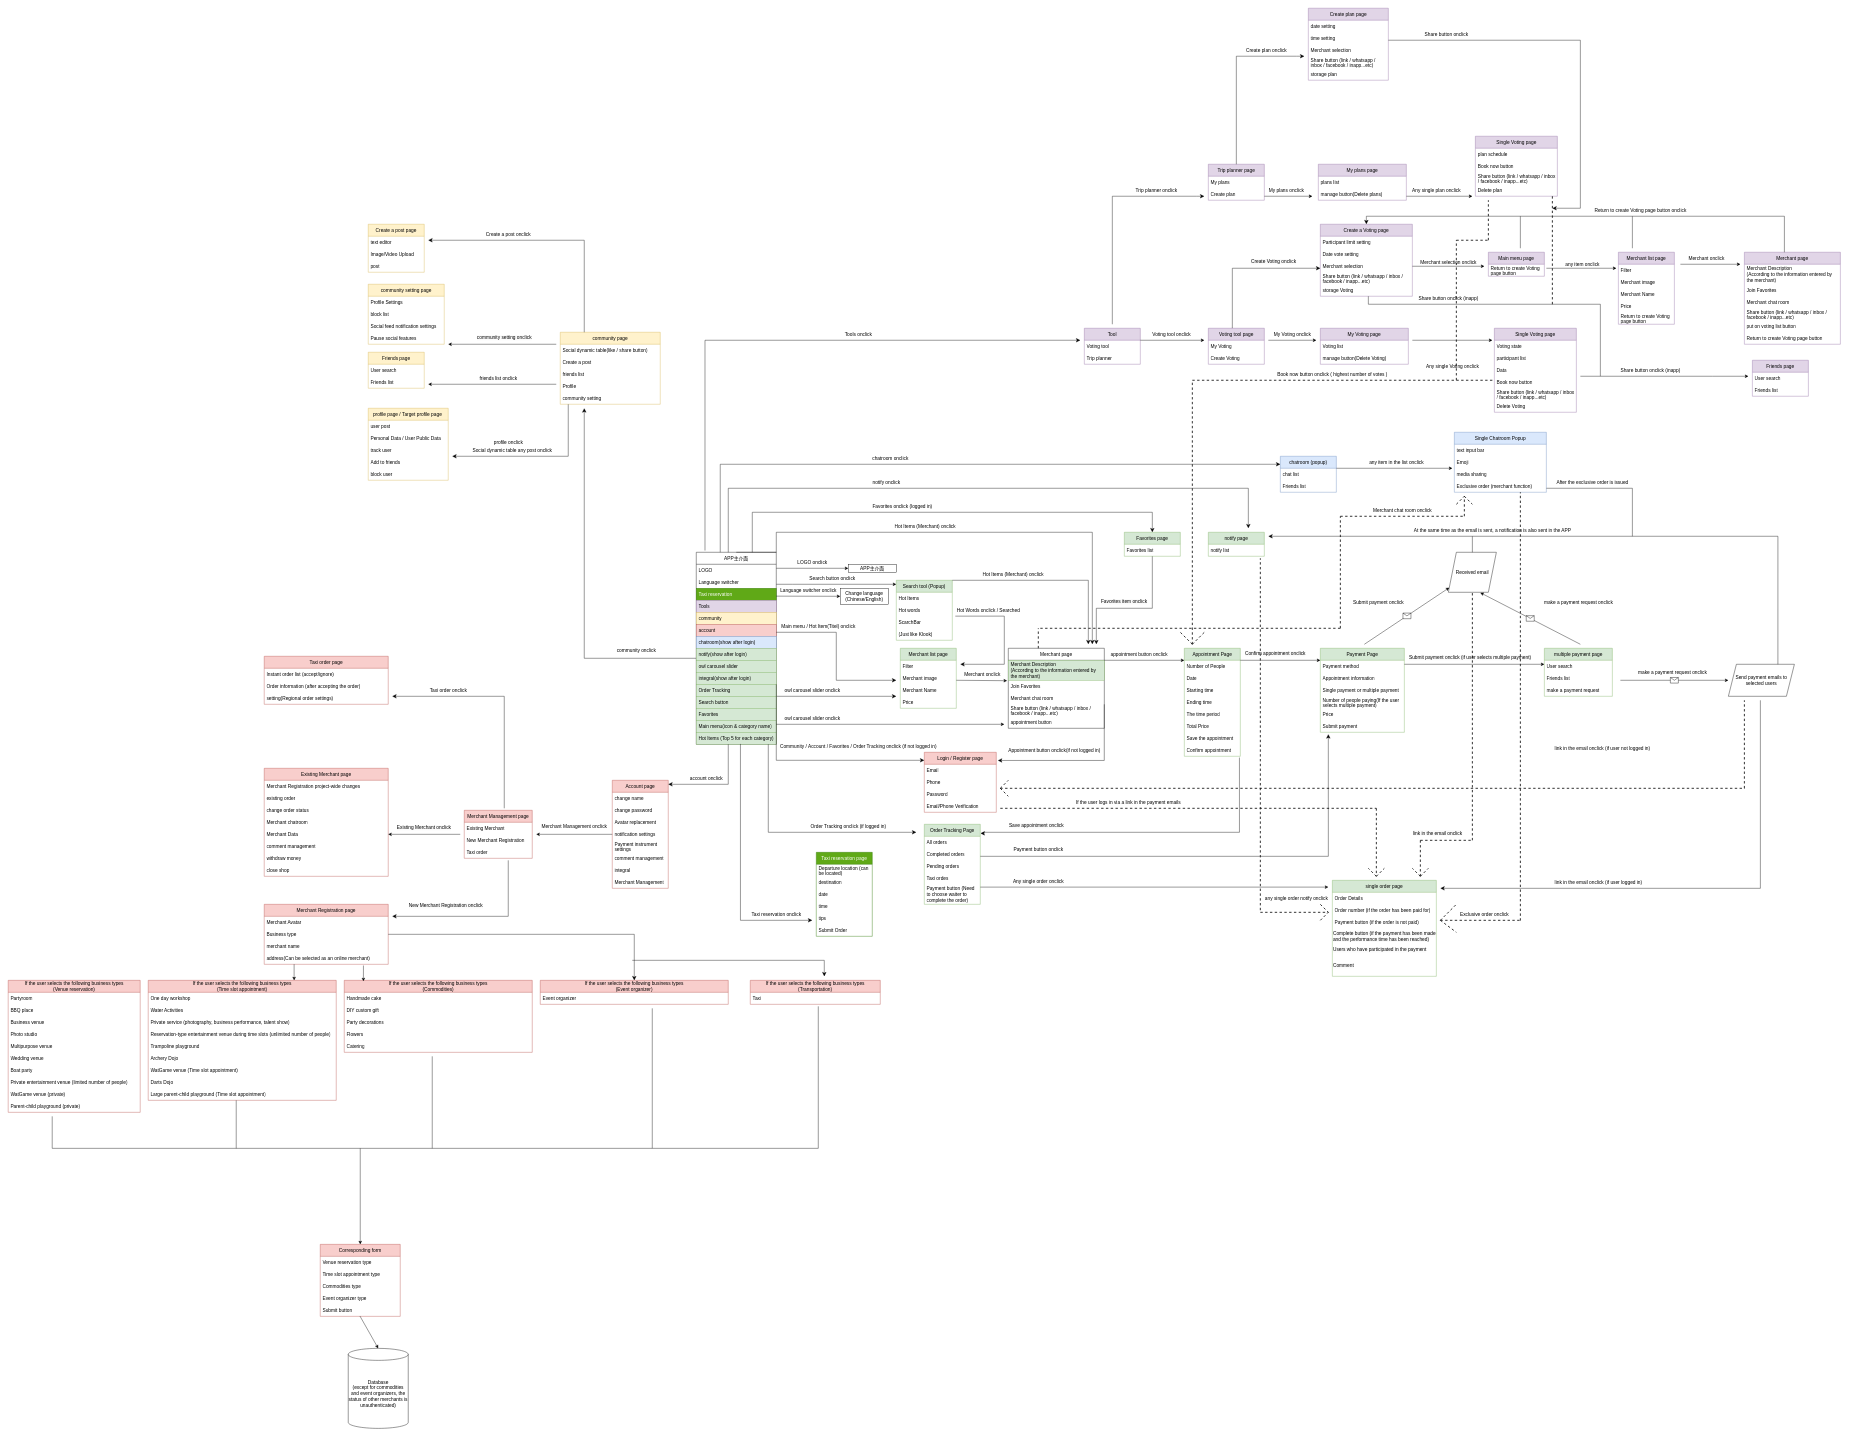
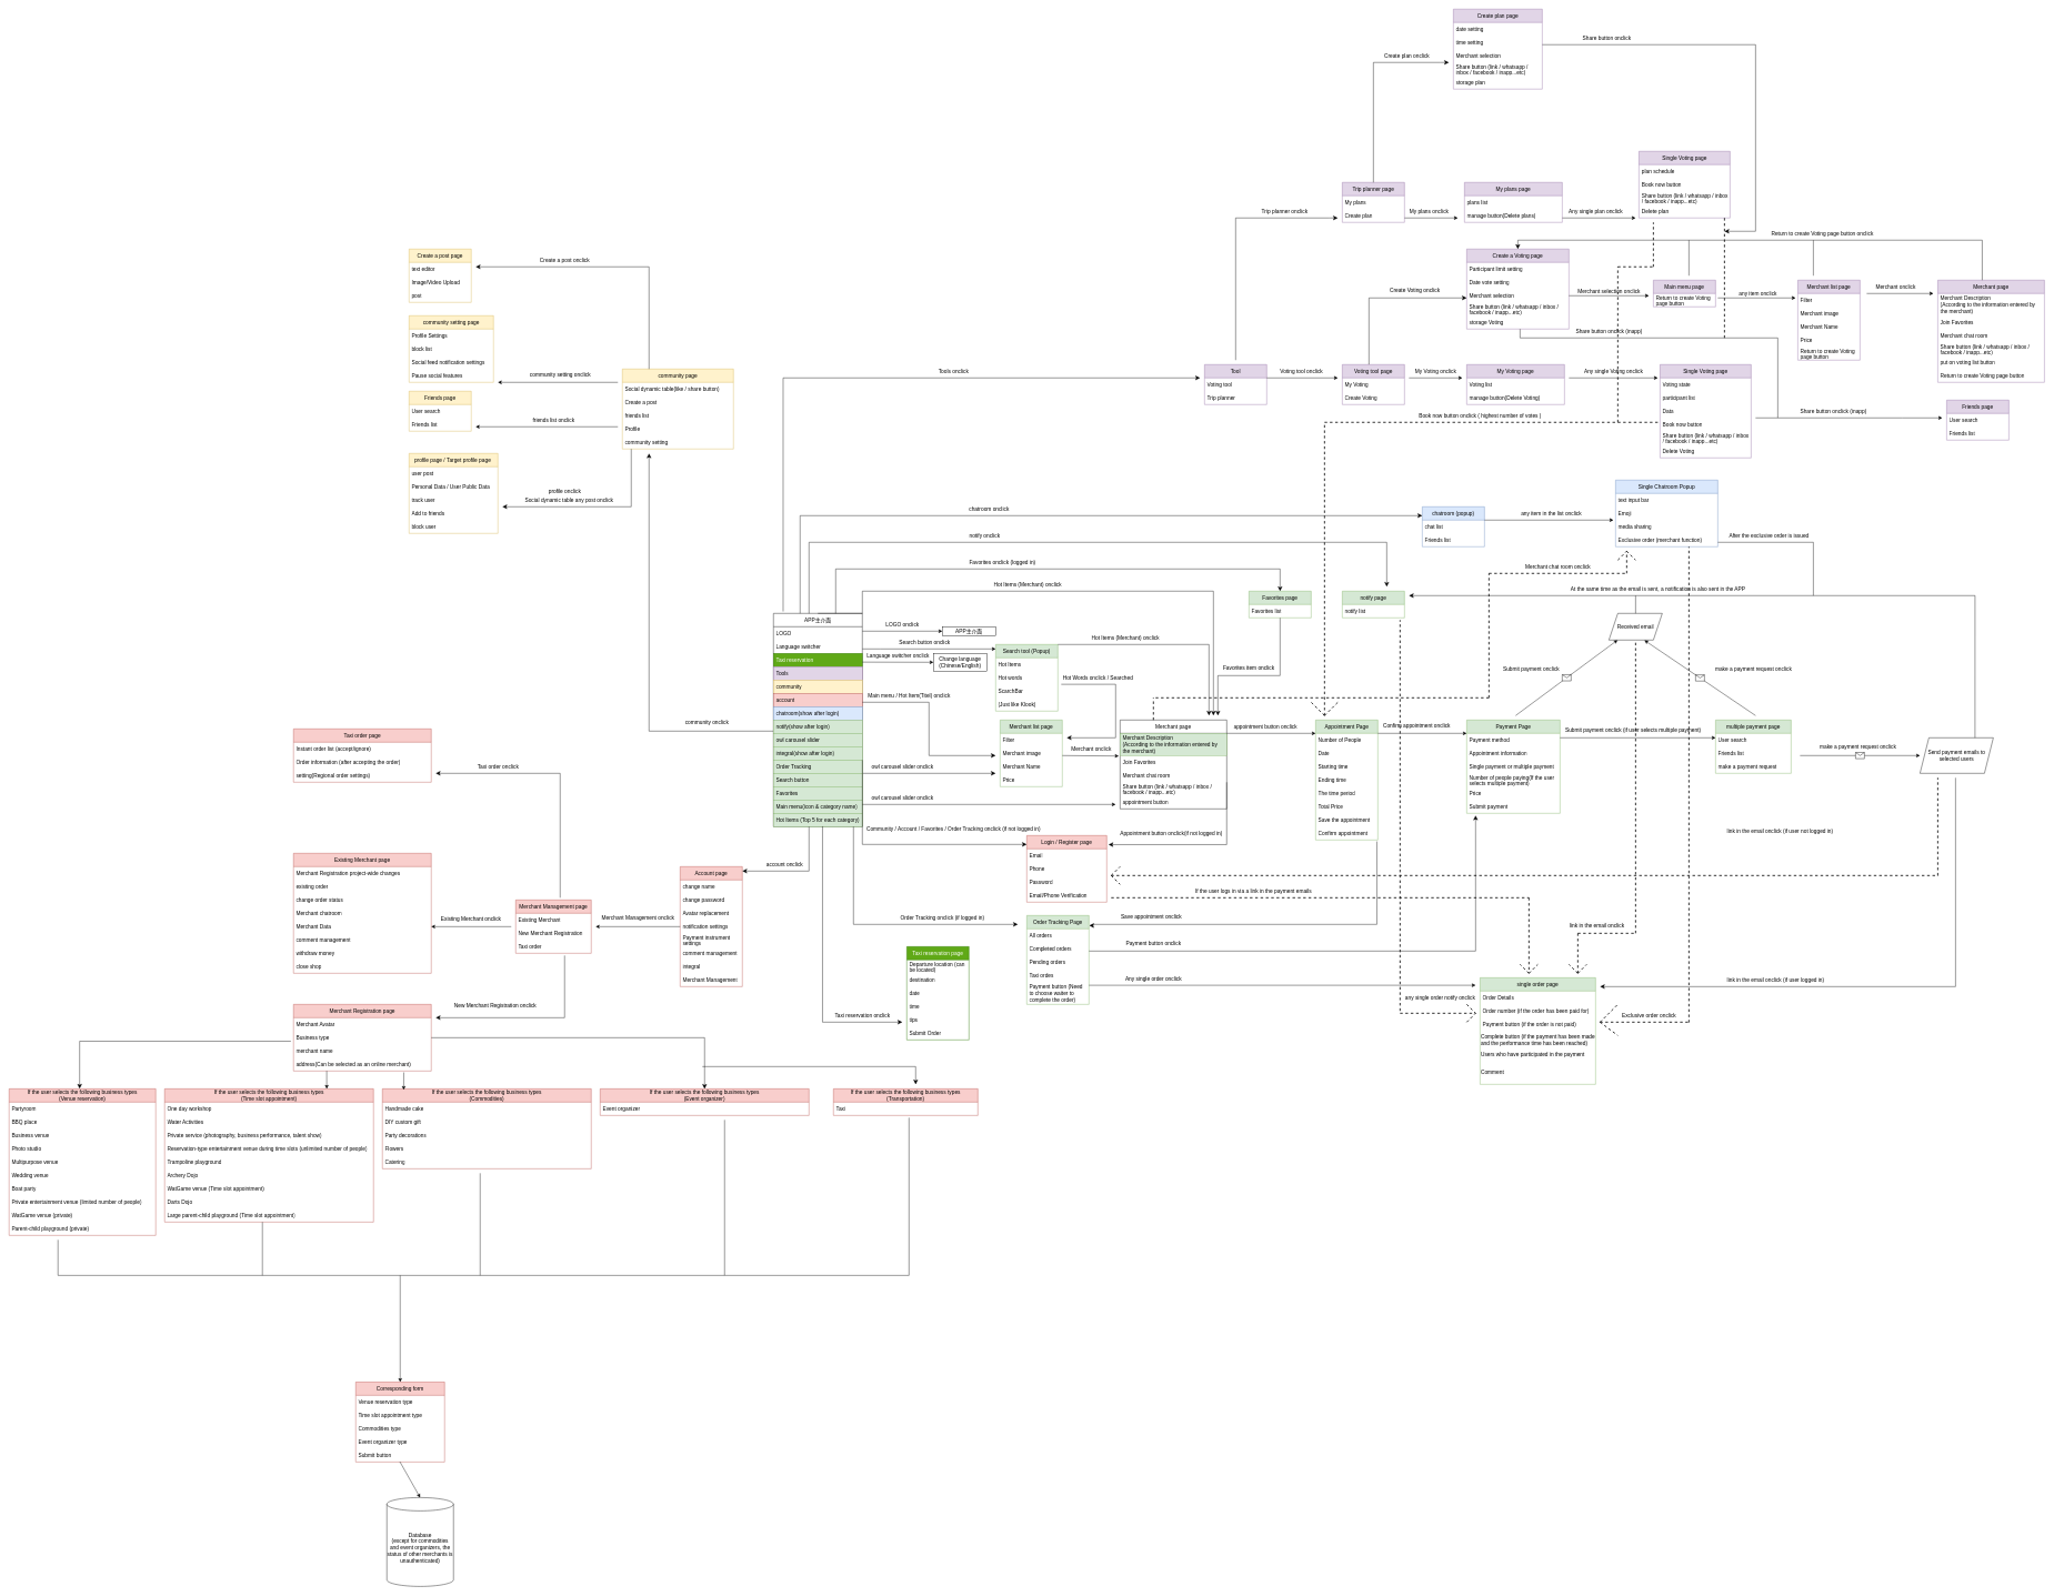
- <mxCell id="285" value="Any single Voting onclick" style="text;html=1;align=center;verticalAlign=middle;resizable=0;points=[];autosize=1;strokeColor=none;fillColor=none;" vertex="1" parent="1"><mxGeometry x="3550" y="900" width="160" height="30" as="geometry" /></mxCell>
+ <mxCell id="285" value="Any single Voting onclick" style="text;html=1;align=center;verticalAlign=middle;resizable=0;points=[];autosize=1;strokeColor=none;fillColor=none;" vertex="1" parent="1"><mxGeometry x="3550" y="820" width="160" height="30" as="geometry" /></mxCell>
- <mxCell id="127" value="Received email" style="shape=parallelogram;perimeter=parallelogramPerimeter;whiteSpace=wrap;html=1;fixedSize=1;" parent="1" vertex="1"><mxGeometry x="3620" y="1380" width="120" height="100" as="geometry" /></mxCell>
+ <mxCell id="127" value="Received email" style="shape=parallelogram;perimeter=parallelogramPerimeter;whiteSpace=wrap;html=1;fixedSize=1;" parent="1" vertex="1"><mxGeometry x="3620" y="1380" width="120" height="60" as="geometry" /></mxCell>
+ <mxCell id="252" value="" style="edgeStyle=segmentEdgeStyle;endArrow=classic;html=1;curved=0;rounded=0;endSize=8;startSize=8;exitX=-0.019;exitY=0.767;exitDx=0;exitDy=0;exitPerimeter=0;entryX=0.481;entryY=-0.001;entryDx=0;entryDy=0;entryPerimeter=0;" edge="1" parent="1" source="192" target="215"><mxGeometry width="50" height="50" relative="1" as="geometry"><mxPoint x="690" y="2560" as="sourcePoint" /><mxPoint x="740" y="2510" as="targetPoint" /></mxGeometry></mxCell>
